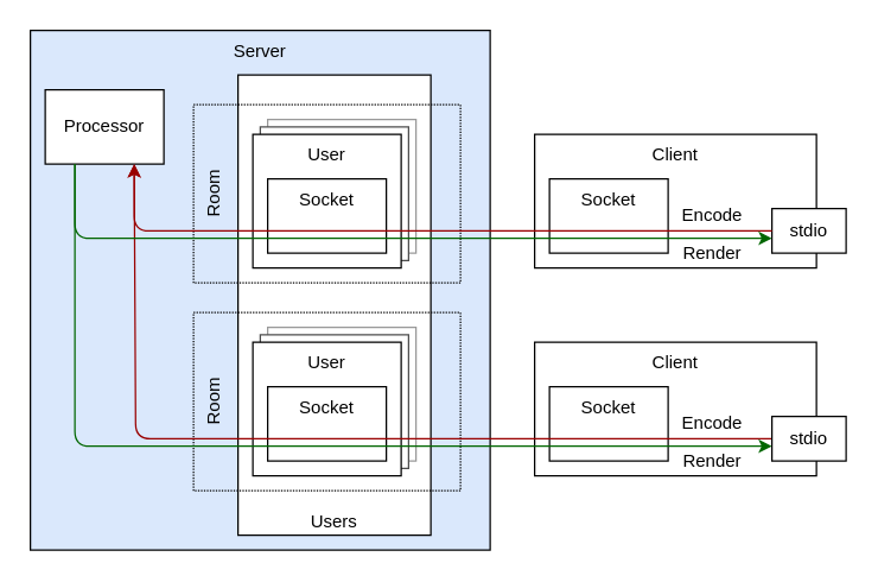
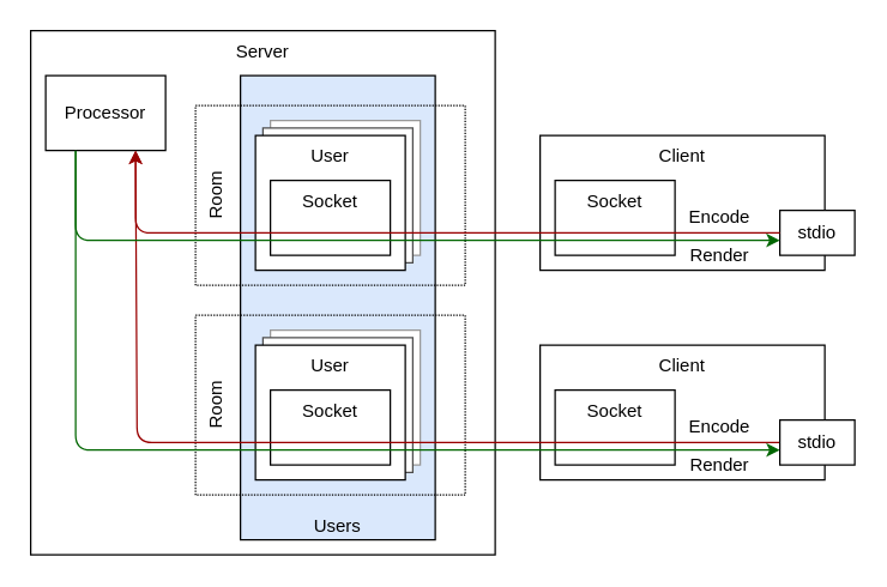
- <mxCell id="2" value="Server" style="rounded=0;whiteSpace=wrap;html=1;verticalAlign=top;fillColor=#dae8fc;" parent="1" vertex="1"><mxGeometry x="20" y="20" width="310" height="350" as="geometry" /></mxCell>
+ <mxCell id="2" value="Server" style="rounded=0;whiteSpace=wrap;html=1;verticalAlign=top;" parent="1" vertex="1"><mxGeometry x="20" y="20" width="310" height="350" as="geometry" /></mxCell>
- <mxCell id="9" value="Processor" style="rounded=0;whiteSpace=wrap;html=1;verticalAlign=middle;" parent="1" vertex="1"><mxGeometry x="30" y="60" width="80" height="50" as="geometry" /></mxCell>
+ <mxCell id="9" value="Processor" style="rounded=0;whiteSpace=wrap;html=1;verticalAlign=middle;" parent="1" vertex="1"><mxGeometry x="30" y="50" width="80" height="50" as="geometry" /></mxCell>
- <mxCell id="3" value="Users" style="rounded=0;whiteSpace=wrap;html=1;verticalAlign=bottom;horizontal=1;" parent="1" vertex="1"><mxGeometry x="160" y="50" width="130" height="310" as="geometry" /></mxCell>
+ <mxCell id="3" value="Users" style="rounded=0;whiteSpace=wrap;html=1;verticalAlign=bottom;horizontal=1;fillColor=#dae8fc;" parent="1" vertex="1"><mxGeometry x="160" y="50" width="130" height="310" as="geometry" /></mxCell>
